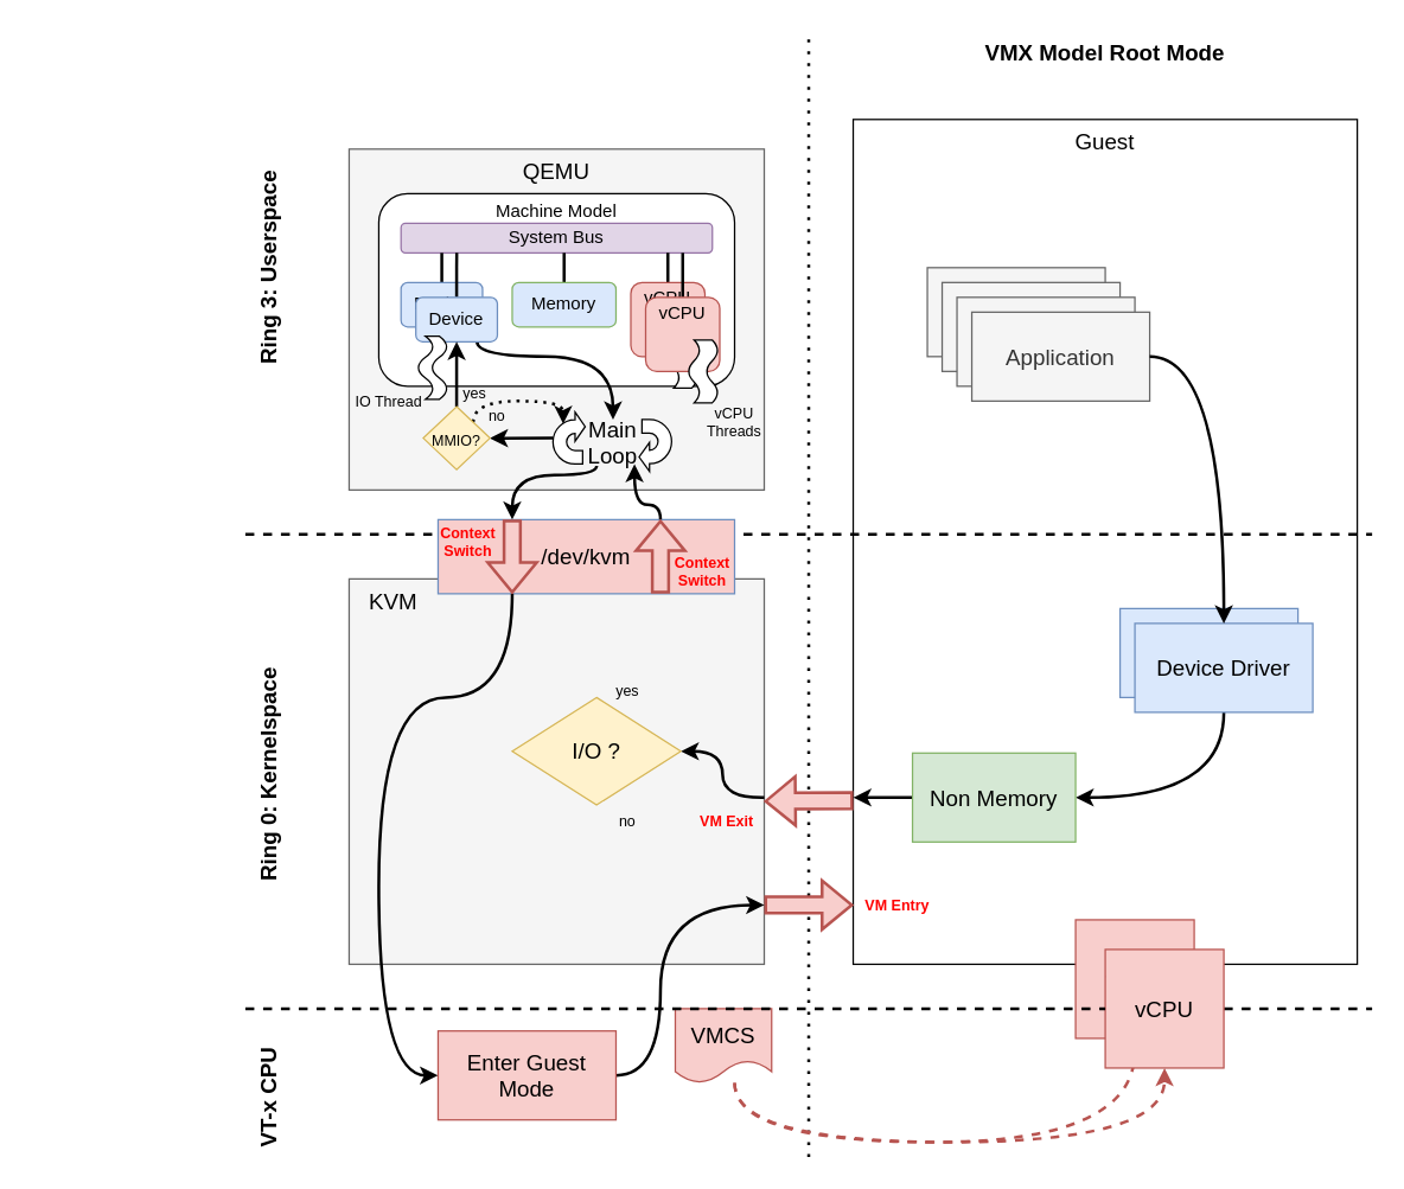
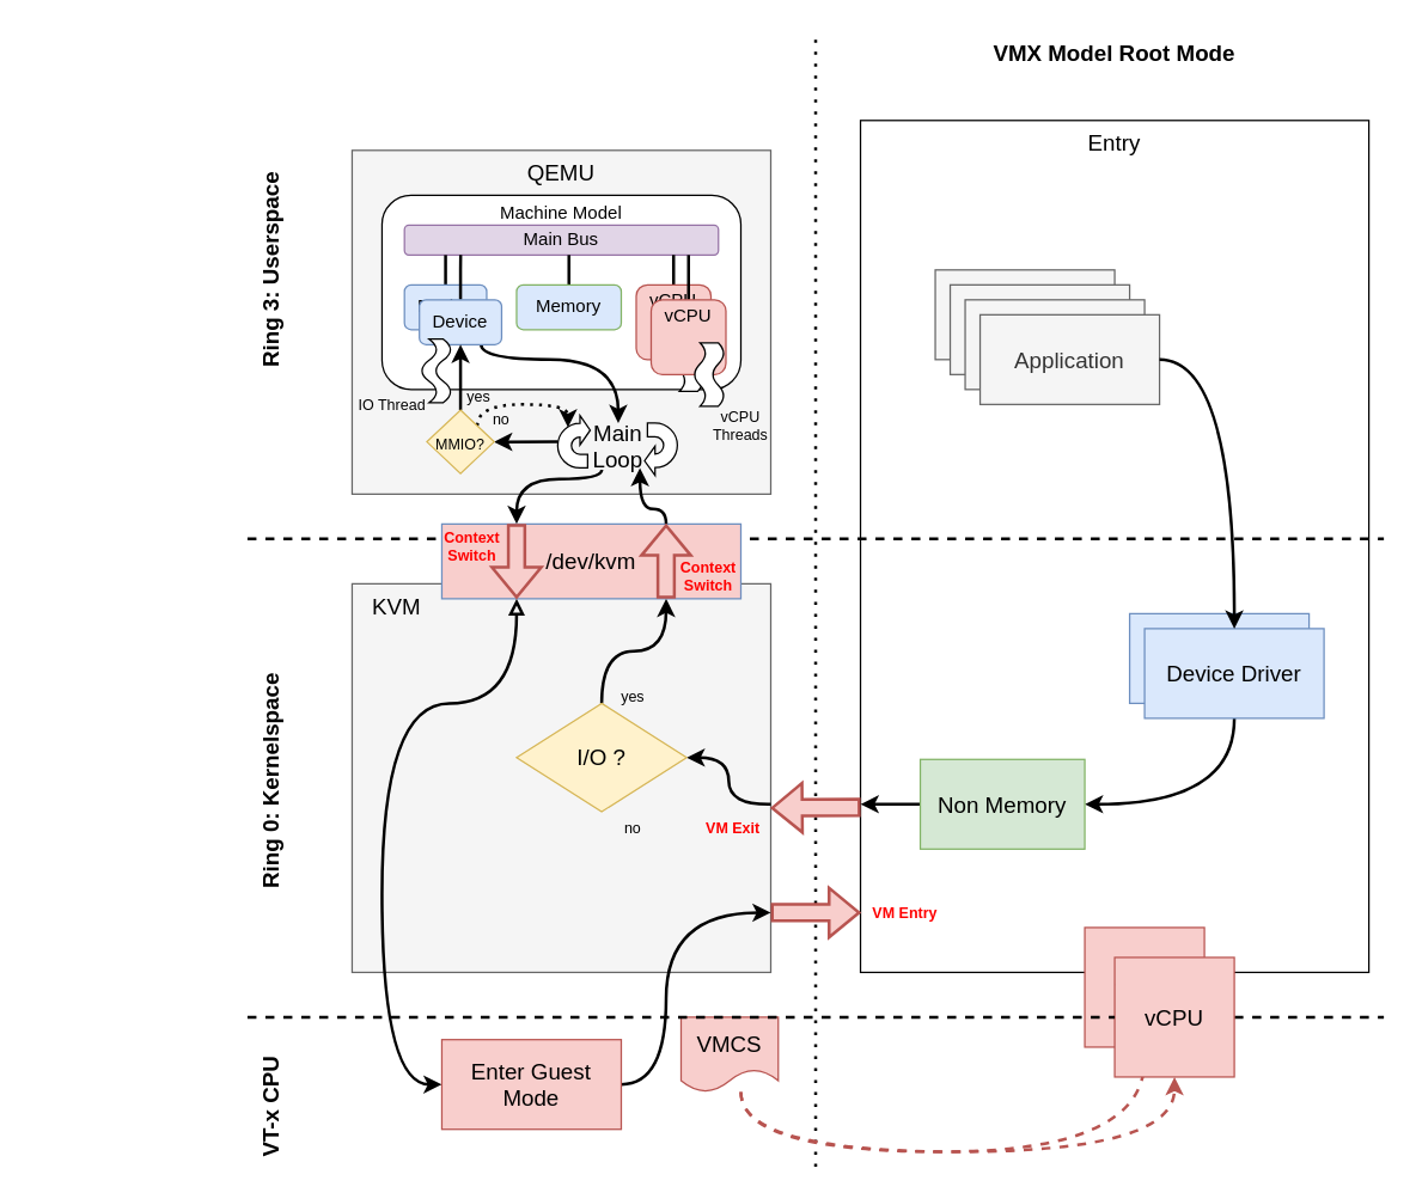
- <mxCell id="26" value="&lt;font style=&quot;font-size: 15px;&quot;&gt;Guest&lt;/font&gt;" style="text;html=1;strokeColor=none;fillColor=none;align=center;verticalAlign=middle;whiteSpace=wrap;rounded=0;fontSize=12;" vertex="1" parent="1"><mxGeometry x="715" y="80" width="60" height="30" as="geometry" /></mxCell>
+ <mxCell id="26" value="&lt;font style=&quot;font-size: 15px;&quot;&gt;Entry&lt;/font&gt;" style="text;html=1;strokeColor=none;fillColor=none;align=center;verticalAlign=middle;whiteSpace=wrap;rounded=0;fontSize=12;" vertex="1" parent="1"><mxGeometry x="715" y="80" width="60" height="30" as="geometry" /></mxCell>
- <mxCell id="13" value="System Bus" style="rounded=1;whiteSpace=wrap;html=1;fontSize=12;fillColor=#e1d5e7;strokeColor=#9673a6;" vertex="1" parent="1"><mxGeometry x="270" y="150" width="210" height="20" as="geometry" /></mxCell>
+ <mxCell id="13" value="Main Bus" style="rounded=1;whiteSpace=wrap;html=1;fontSize=12;fillColor=#e1d5e7;strokeColor=#9673a6;" vertex="1" parent="1"><mxGeometry x="270" y="150" width="210" height="20" as="geometry" /></mxCell>
+ <mxCell id="61" style="edgeStyle=orthogonalEdgeStyle;curved=1;rounded=0;orthogonalLoop=1;jettySize=auto;html=1;entryX=0.75;entryY=1;entryDx=0;entryDy=0;fontSize=10;startArrow=none;startFill=0;endArrow=classic;endFill=1;strokeWidth=2;" edge="1" parent="1" source="62" target="41"><mxGeometry relative="1" as="geometry" /></mxCell>
- <mxCell id="57" style="edgeStyle=orthogonalEdgeStyle;curved=1;rounded=0;orthogonalLoop=1;jettySize=auto;html=1;entryX=0.25;entryY=1;entryDx=0;entryDy=0;fontSize=10;startArrow=classic;startFill=1;endArrow=none;endFill=0;strokeWidth=2;" edge="1" parent="1" source="58" target="41"><mxGeometry relative="1" as="geometry"><Array as="points"><mxPoint x="255" y="725" /><mxPoint x="255" y="470" /><mxPoint x="345" y="470" /></Array></mxGeometry></mxCell>
+ <mxCell id="57" style="edgeStyle=orthogonalEdgeStyle;curved=1;rounded=0;orthogonalLoop=1;jettySize=auto;html=1;entryX=0.25;entryY=1;entryDx=0;entryDy=0;fontSize=10;startArrow=classic;startFill=1;endArrow=block;endFill=0;strokeWidth=2;" edge="1" parent="1" source="58" target="41"><mxGeometry relative="1" as="geometry"><Array as="points"><mxPoint x="255" y="725" /><mxPoint x="255" y="470" /><mxPoint x="345" y="470" /></Array></mxGeometry></mxCell>
